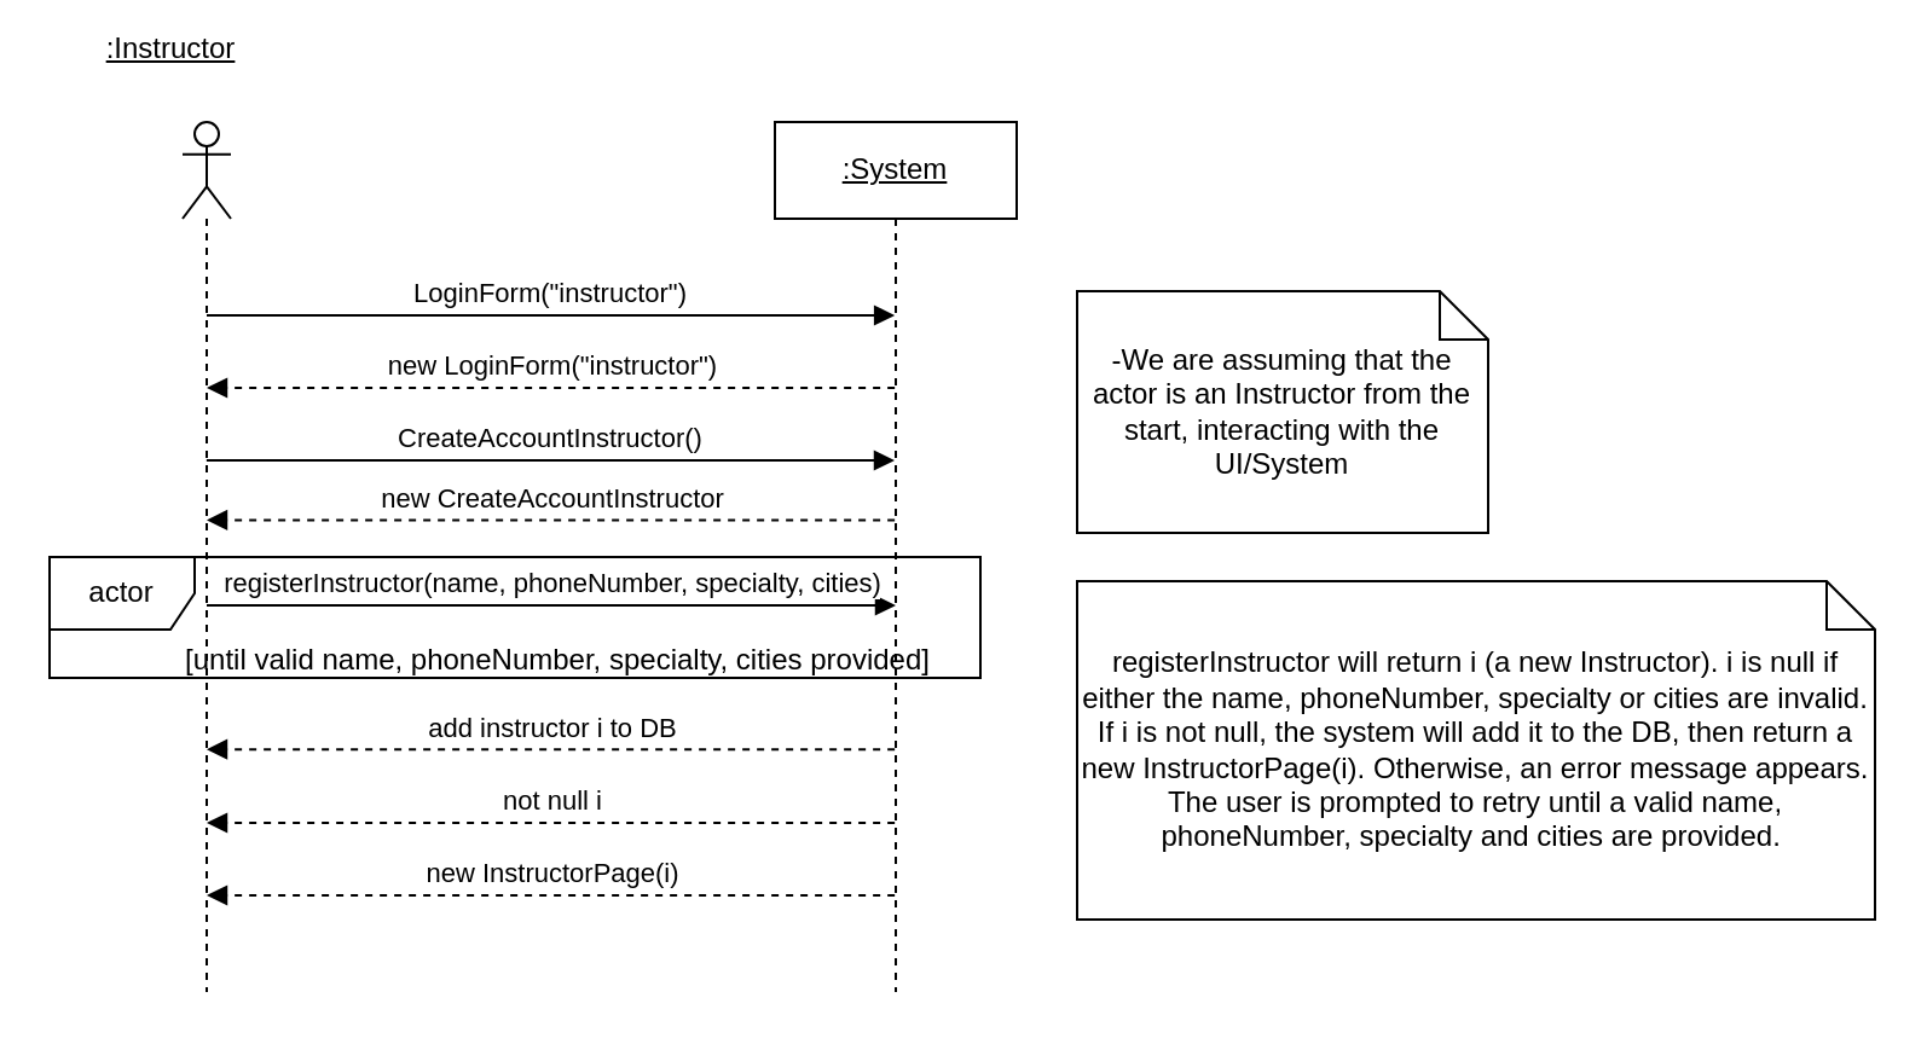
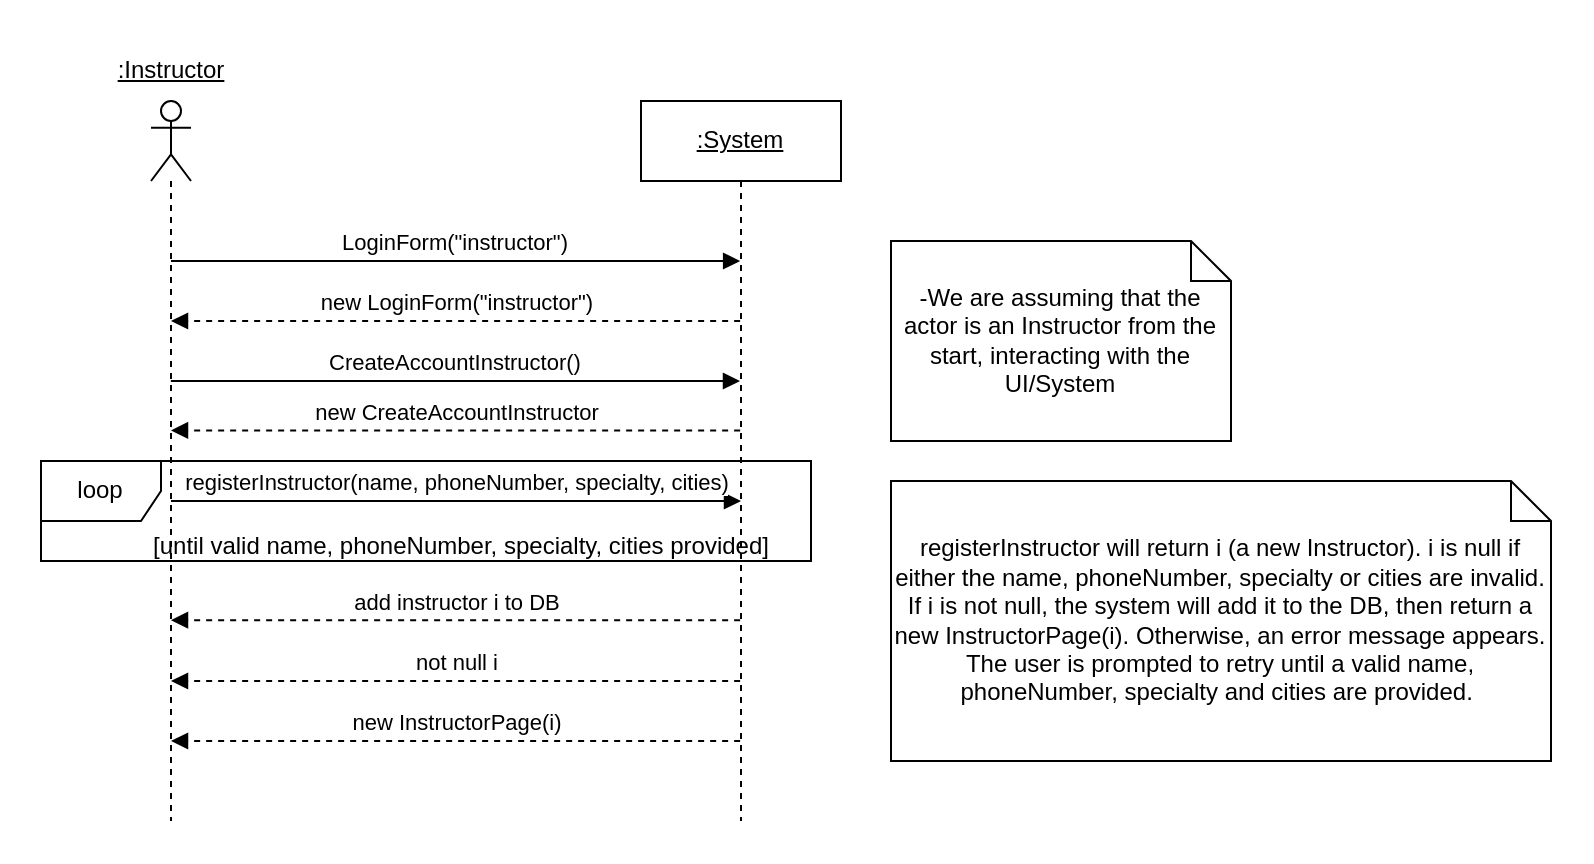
- <mxCell id="4" value="&lt;u&gt;:Instructor&lt;/u&gt;" style="text;html=1;align=center;verticalAlign=middle;resizable=0;points=[];autosize=1;strokeColor=none;fillColor=none;" parent="1" vertex="1"><mxGeometry x="30" y="5" width="80" height="30" as="geometry" /></mxCell>
+ <mxCell id="4" value="&lt;u&gt;:Instructor&lt;/u&gt;" style="text;html=1;align=center;verticalAlign=middle;resizable=0;points=[];autosize=1;strokeColor=none;fillColor=none;" parent="1" vertex="1"><mxGeometry x="45" y="20" width="80" height="30" as="geometry" /></mxCell>
- <mxCell id="14" value="actor" style="shape=umlFrame;whiteSpace=wrap;html=1;pointerEvents=0;" parent="1" vertex="1"><mxGeometry x="20" y="230" width="385" height="50" as="geometry" /></mxCell>
+ <mxCell id="14" value="loop" style="shape=umlFrame;whiteSpace=wrap;html=1;pointerEvents=0;" parent="1" vertex="1"><mxGeometry x="20" y="230" width="385" height="50" as="geometry" /></mxCell>
